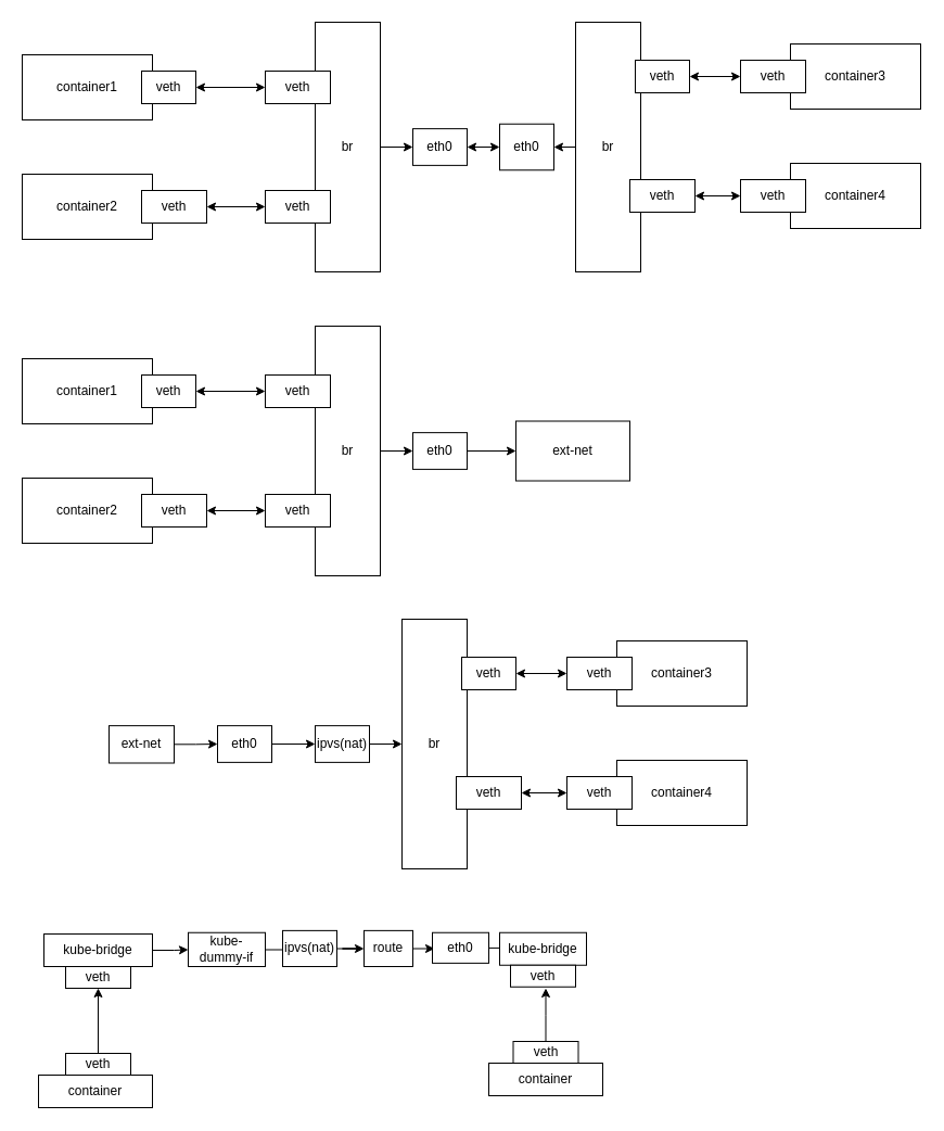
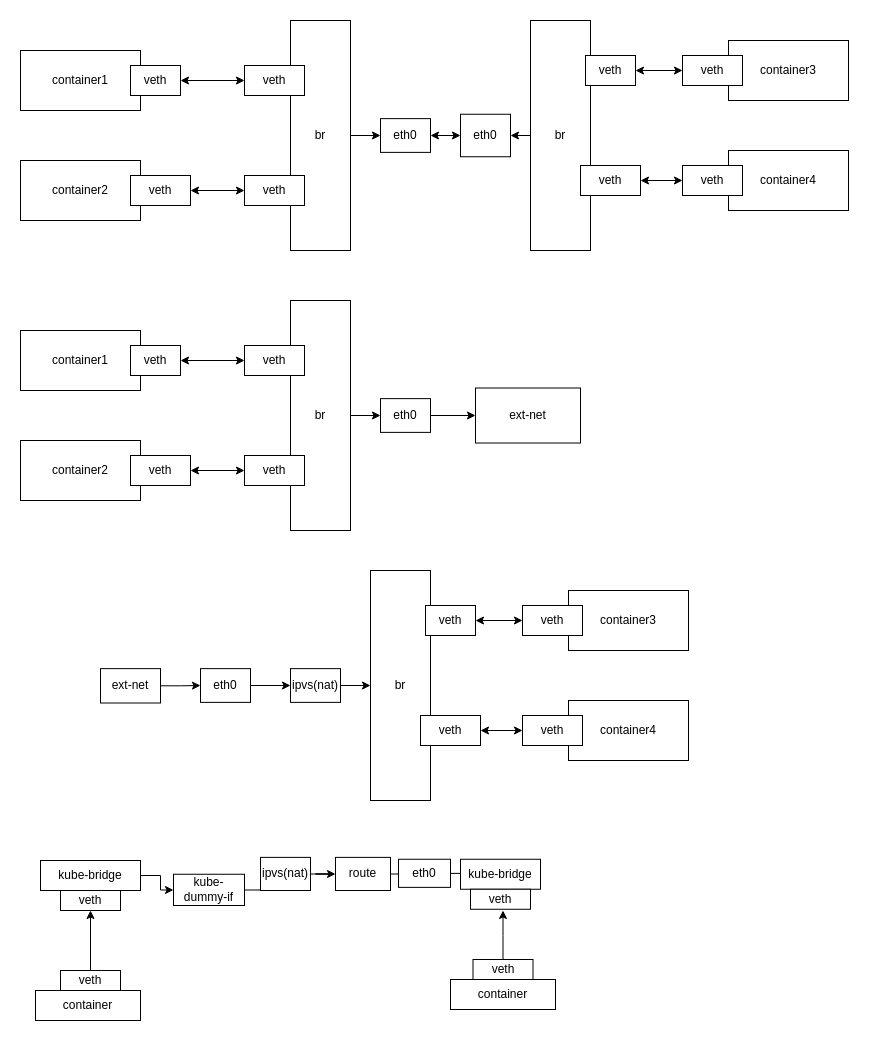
- <mxCell id="64" value="route" style="whiteSpace=wrap;html=1;rounded=0;" vertex="1" parent="1"><mxGeometry x="335" y="856.88" width="45" height="33.12" as="geometry" /></mxCell>
+ <mxCell id="64" value="route" style="whiteSpace=wrap;html=1;rounded=0;" vertex="1" parent="1"><mxGeometry x="335" y="856.88" width="55" height="33.12" as="geometry" /></mxCell>
- <mxCell id="60" value="kube-dummy-if" style="whiteSpace=wrap;html=1;rounded=0;" vertex="1" parent="1"><mxGeometry x="173" y="858.75" width="71" height="31.25" as="geometry" /></mxCell>
+ <mxCell id="60" value="kube-dummy-if" style="whiteSpace=wrap;html=1;rounded=0;" vertex="1" parent="1"><mxGeometry x="173" y="873.75" width="71" height="31.25" as="geometry" /></mxCell>
